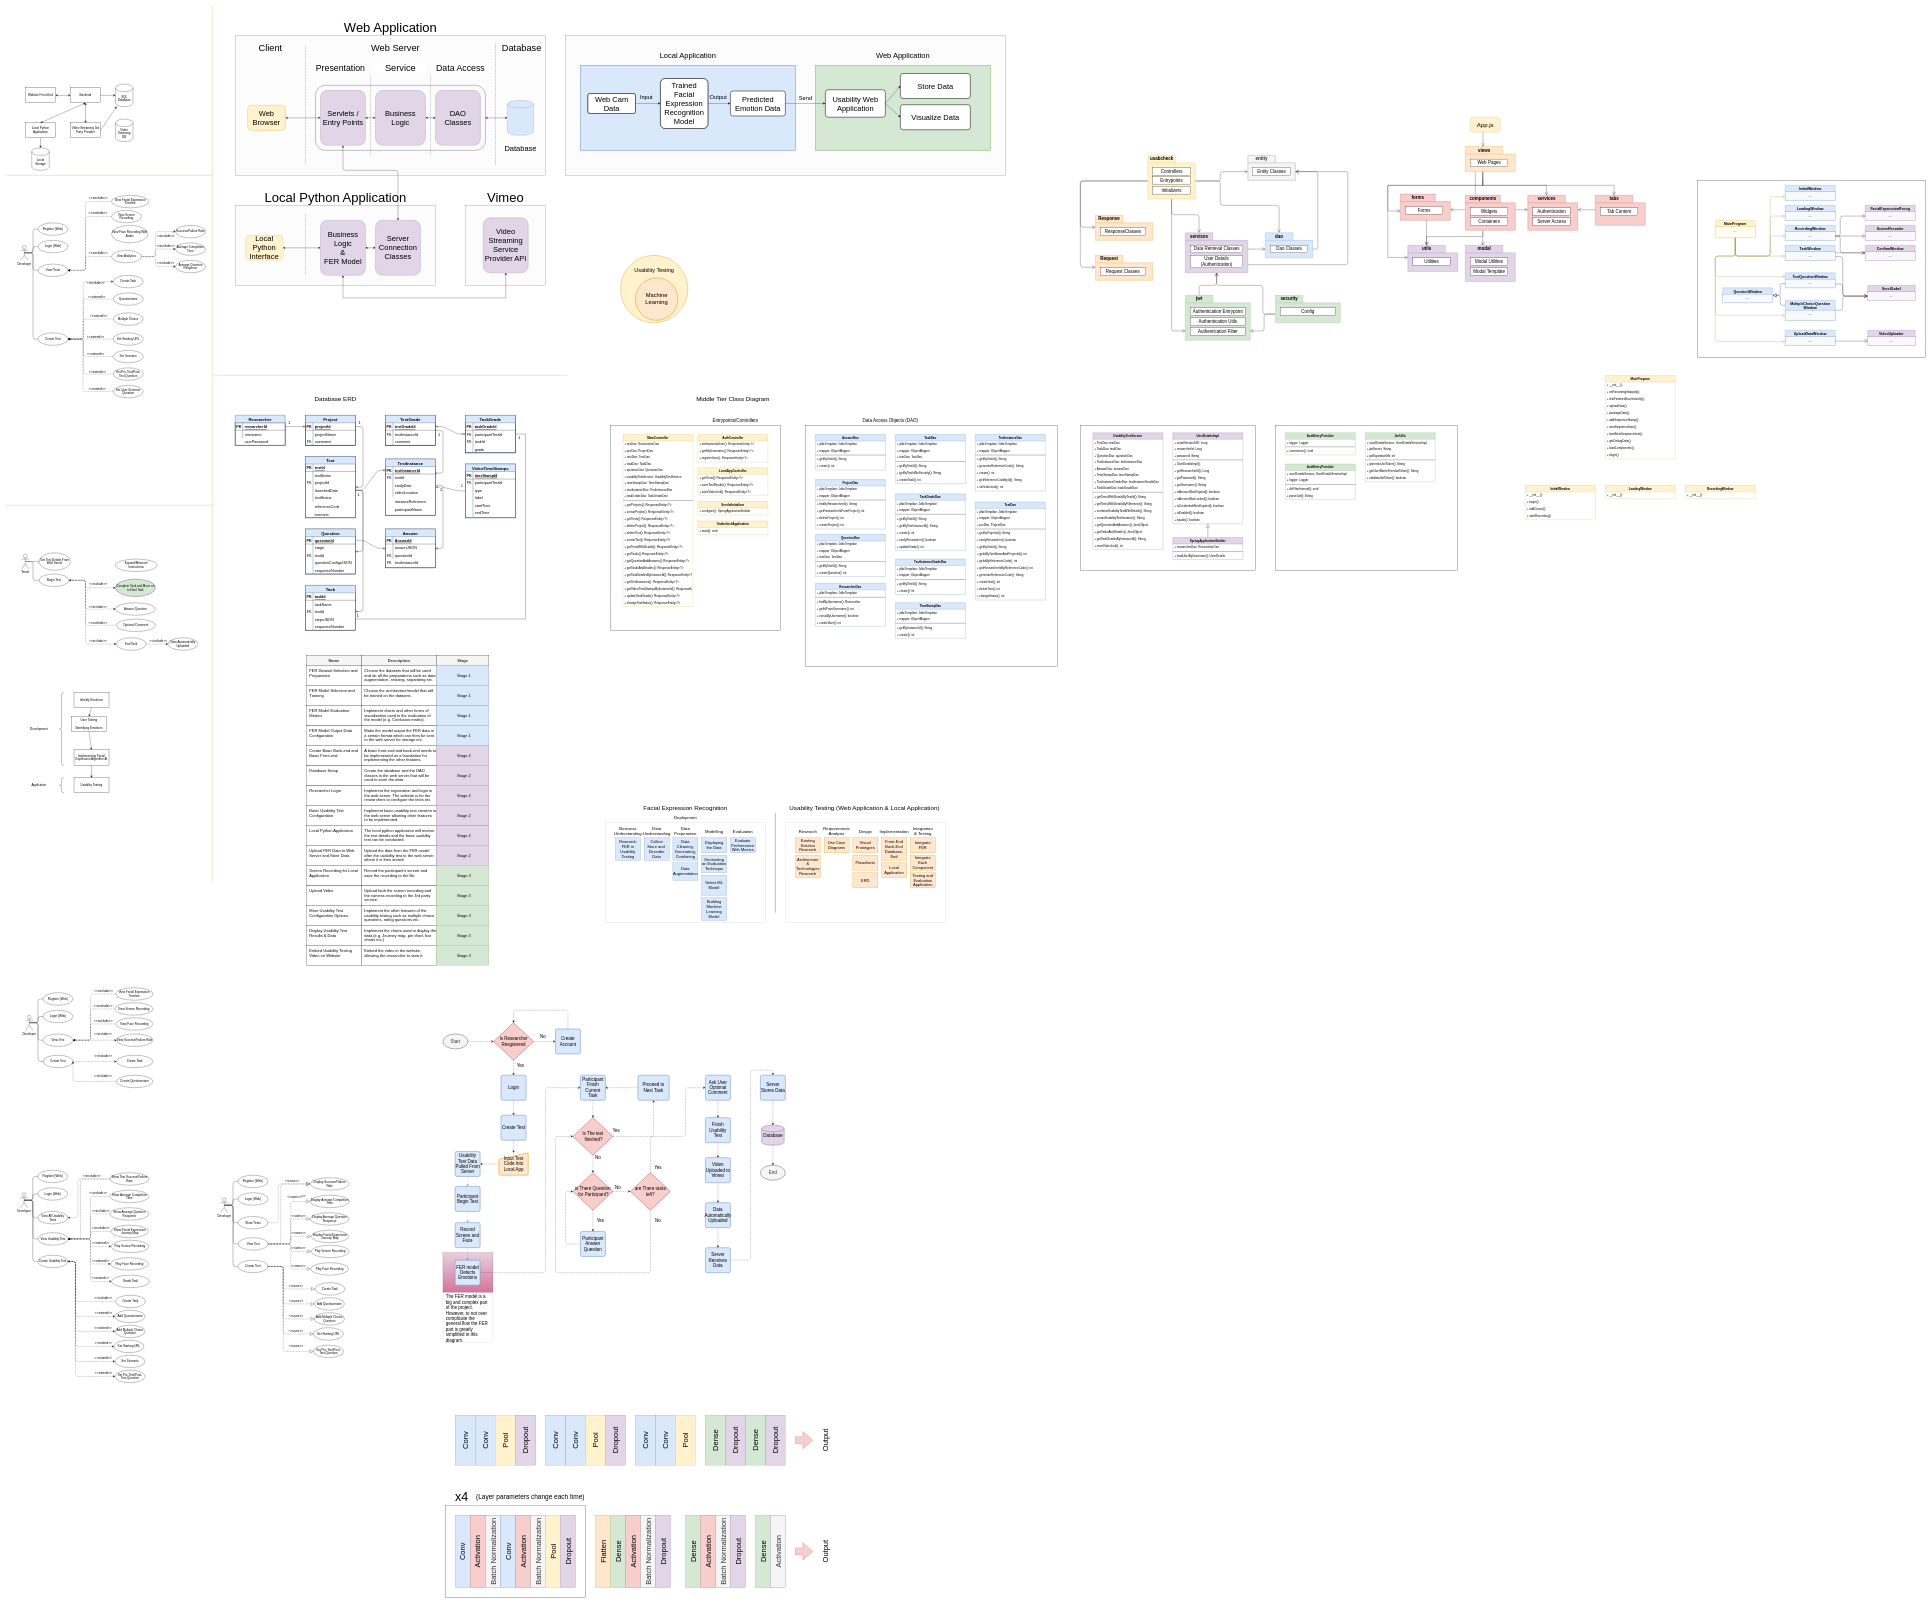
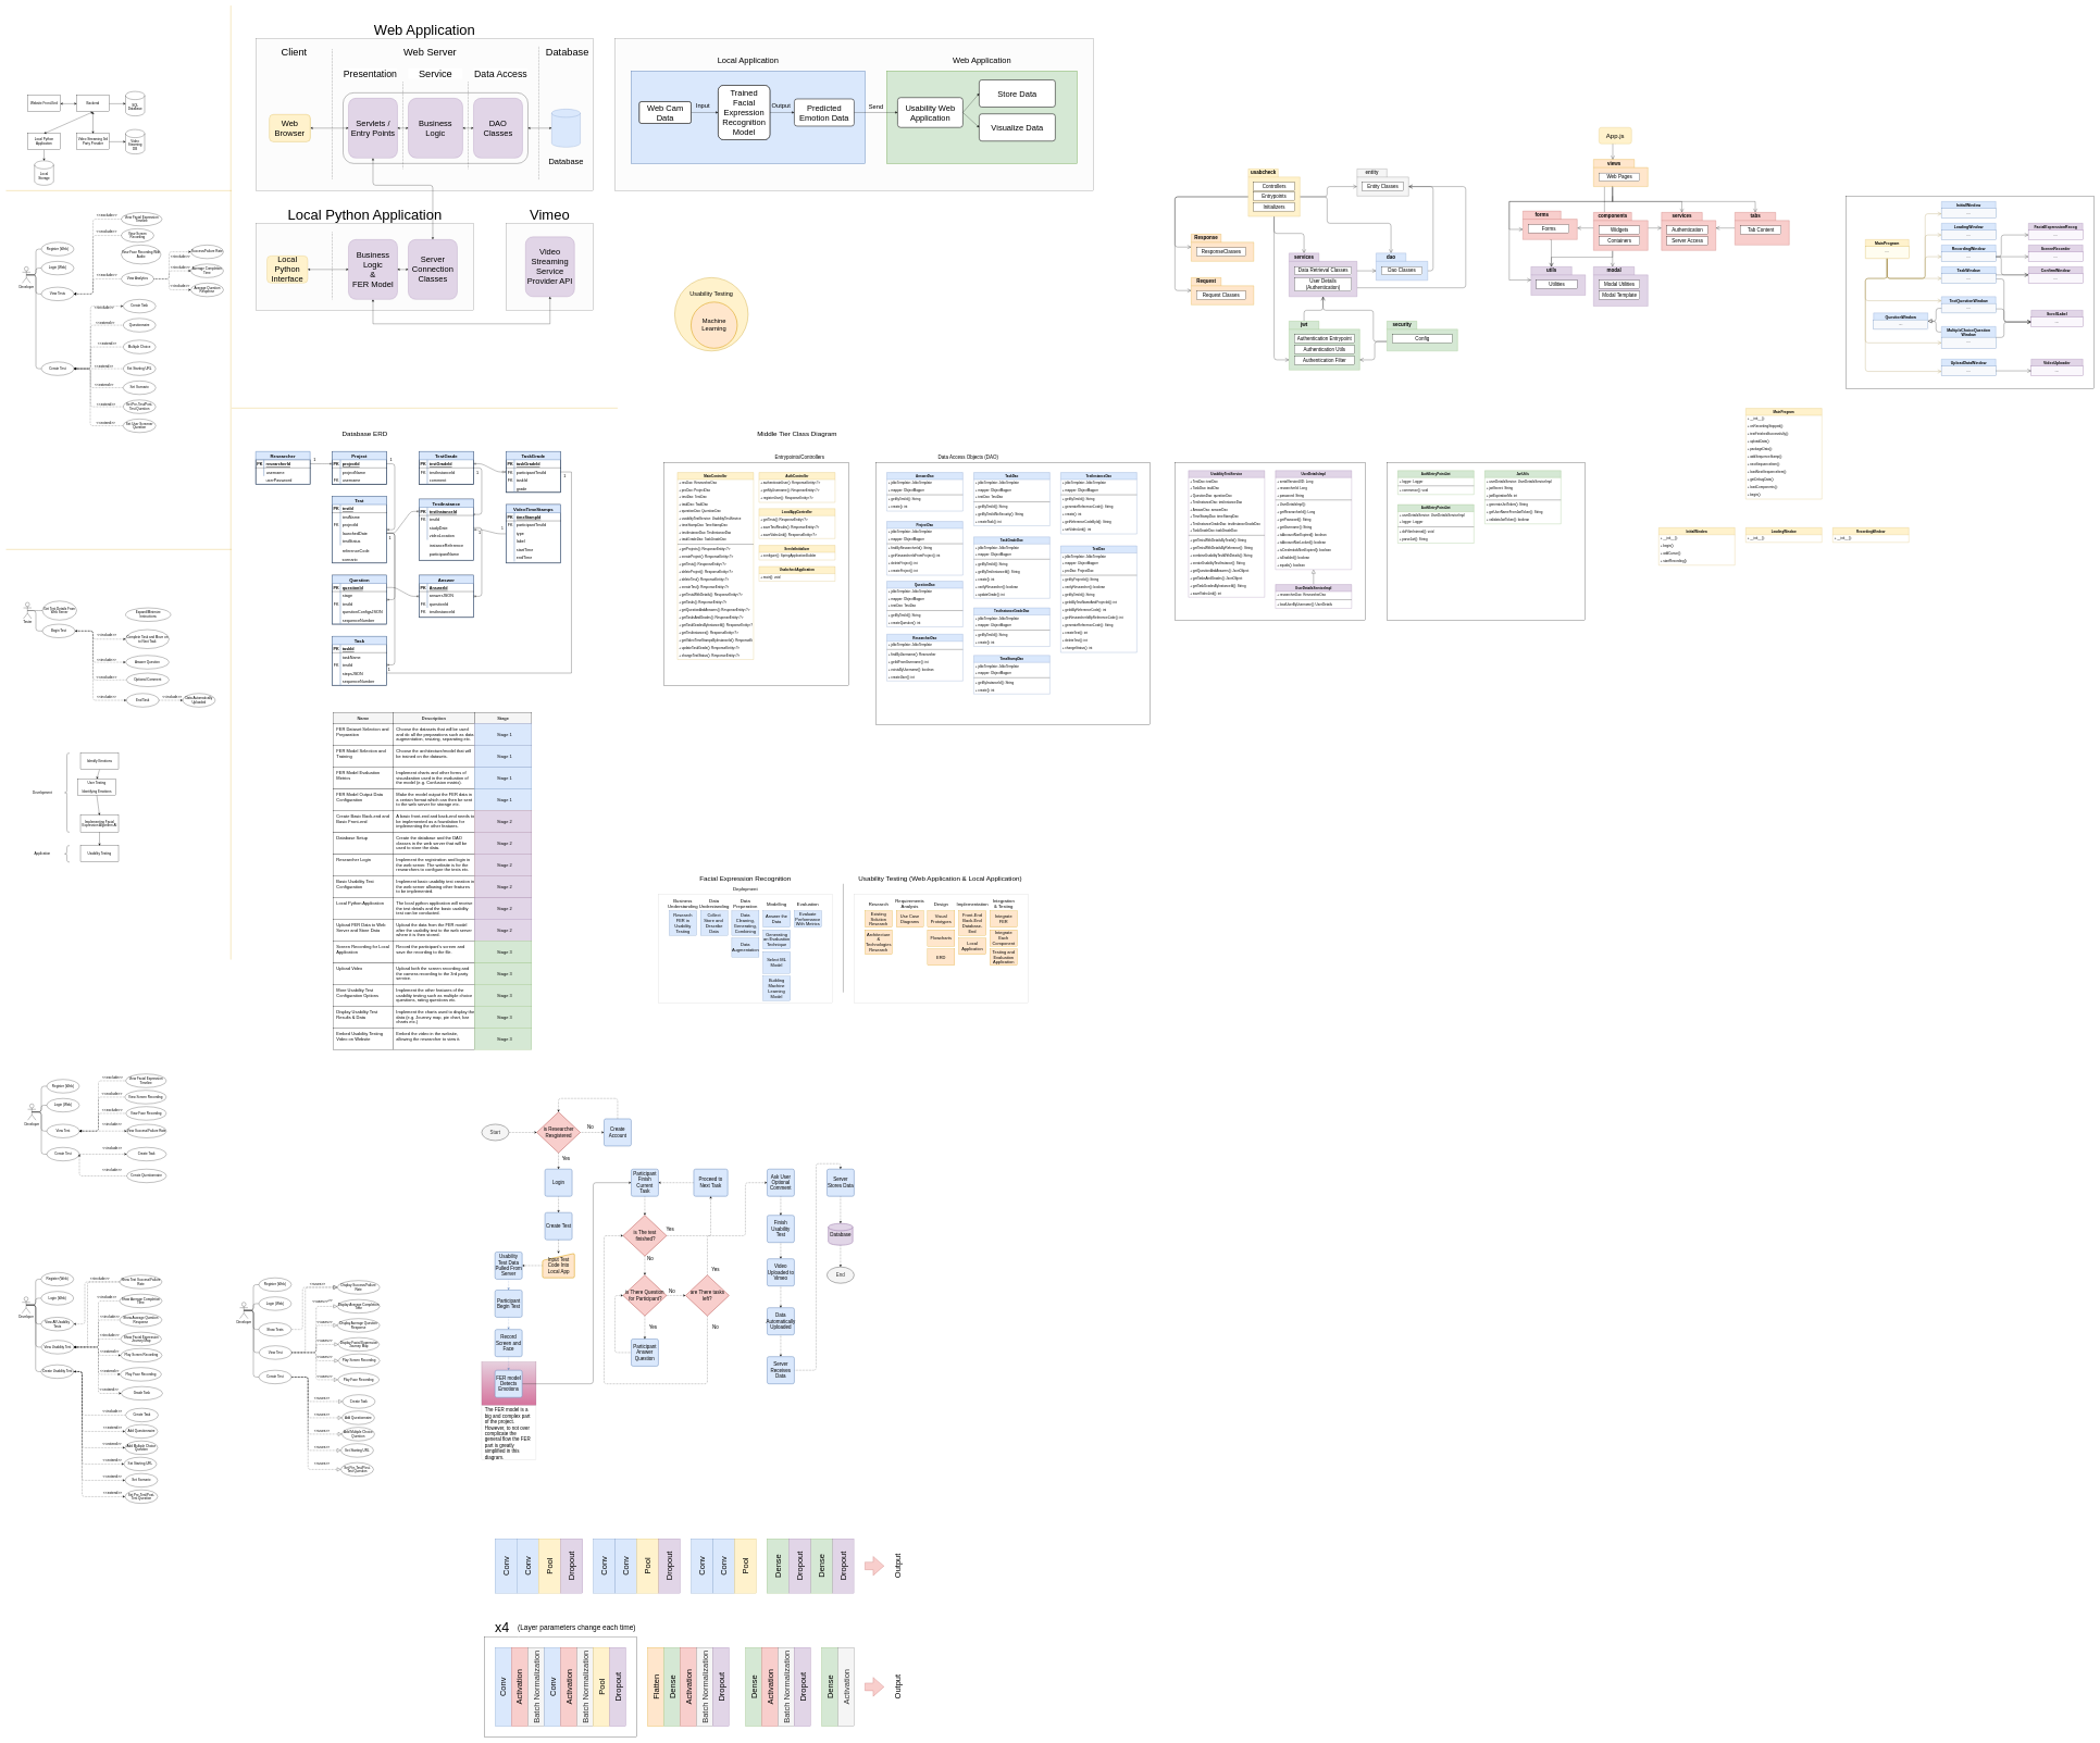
- <mxCell id="61" value="" style="endArrow=classic;html=1;exitX=1;exitY=0.5;exitDx=0;exitDy=0;" parent="1" source="54" target="51" edge="1"><mxGeometry width="50" height="50" relative="1" as="geometry"><mxPoint x="410" y="391" as="sourcePoint" /><mxPoint x="470" y="391" as="targetPoint" /></mxGeometry></mxCell>
+ <mxCell id="61" value="" style="endArrow=classic;html=1;exitX=1;exitY=0.5;exitDx=0;exitDy=0;entryX=0;entryY=0.5;entryDx=0;entryDy=0;entryPerimeter=0;" parent="1" source="54" target="55" edge="1"><mxGeometry width="50" height="50" relative="1" as="geometry"><mxPoint x="410" y="391" as="sourcePoint" /><mxPoint x="470" y="391" as="targetPoint" /></mxGeometry></mxCell>
- <mxCell id="791" value="SpringApplicationBuilder" style="swimlane;fontStyle=1;align=center;verticalAlign=top;childLayout=stackLayout;horizontal=1;startSize=26;horizontalStack=0;resizeParent=1;resizeParentMax=0;resizeLast=0;collapsible=1;marginBottom=0;fillColor=#e1d5e7;strokeColor=#9673a6;" parent="1" vertex="1"><mxGeometry x="4690" y="2150" width="280" height="88" as="geometry" /></mxCell>
+ <mxCell id="791" value="UserDetailsServiceImpl" style="swimlane;fontStyle=1;align=center;verticalAlign=top;childLayout=stackLayout;horizontal=1;startSize=26;horizontalStack=0;resizeParent=1;resizeParentMax=0;resizeLast=0;collapsible=1;marginBottom=0;fillColor=#e1d5e7;strokeColor=#9673a6;" parent="1" vertex="1"><mxGeometry x="4690" y="2150" width="280" height="88" as="geometry" /></mxCell>
- <mxCell id="84" value="Complete Task and Move on to Next Task" style="ellipse;whiteSpace=wrap;html=1;fillColor=#d5e8d4;" parent="1" vertex="1"><mxGeometry x="460" y="2316" width="160" height="70" as="geometry" /></mxCell>
+ <mxCell id="84" value="Complete Task and Move on to Next Task" style="ellipse;whiteSpace=wrap;html=1;" parent="1" vertex="1"><mxGeometry x="460" y="2316" width="160" height="70" as="geometry" /></mxCell>
- <mxCell id="575" value="Displaying the Data" style="rounded=0;whiteSpace=wrap;html=1;labelBackgroundColor=none;strokeColor=#6c8ebf;fillColor=#dae8fc;fontSize=16;" parent="1" vertex="1"><mxGeometry x="2805" y="3351" width="100" height="60" as="geometry" /></mxCell>
+ <mxCell id="575" value="Answer the Data" style="rounded=0;whiteSpace=wrap;html=1;labelBackgroundColor=none;strokeColor=#6c8ebf;fillColor=#dae8fc;fontSize=16;" parent="1" vertex="1"><mxGeometry x="2805" y="3351" width="100" height="60" as="geometry" /></mxCell>
- <mxCell id="519" style="edgeStyle=orthogonalEdgeStyle;rounded=1;orthogonalLoop=1;jettySize=auto;html=1;exitX=1;exitY=0.5;exitDx=0;exitDy=0;entryX=0;entryY=0.5;entryDx=0;entryDy=0;dashed=1;labelBackgroundColor=none;startArrow=none;startFill=0;endArrow=classic;endFill=1;fontSize=18;" parent="1" source="520" target="544" edge="1"><mxGeometry relative="1" as="geometry"><Array as="points"><mxPoint x="2180" y="5091" /><mxPoint x="2180" y="4351" /></Array></mxGeometry></mxCell>
+ <mxCell id="519" style="edgeStyle=orthogonalEdgeStyle;rounded=1;orthogonalLoop=1;jettySize=auto;html=1;exitX=1;exitY=0.5;exitDx=0;exitDy=0;entryX=0;entryY=0.5;entryDx=0;entryDy=0;dashed=0;labelBackgroundColor=none;startArrow=none;startFill=0;endArrow=classic;endFill=1;fontSize=18;" parent="1" source="520" target="544" edge="1"><mxGeometry relative="1" as="geometry"><Array as="points"><mxPoint x="2180" y="5091" /><mxPoint x="2180" y="4351" /></Array></mxGeometry></mxCell>
